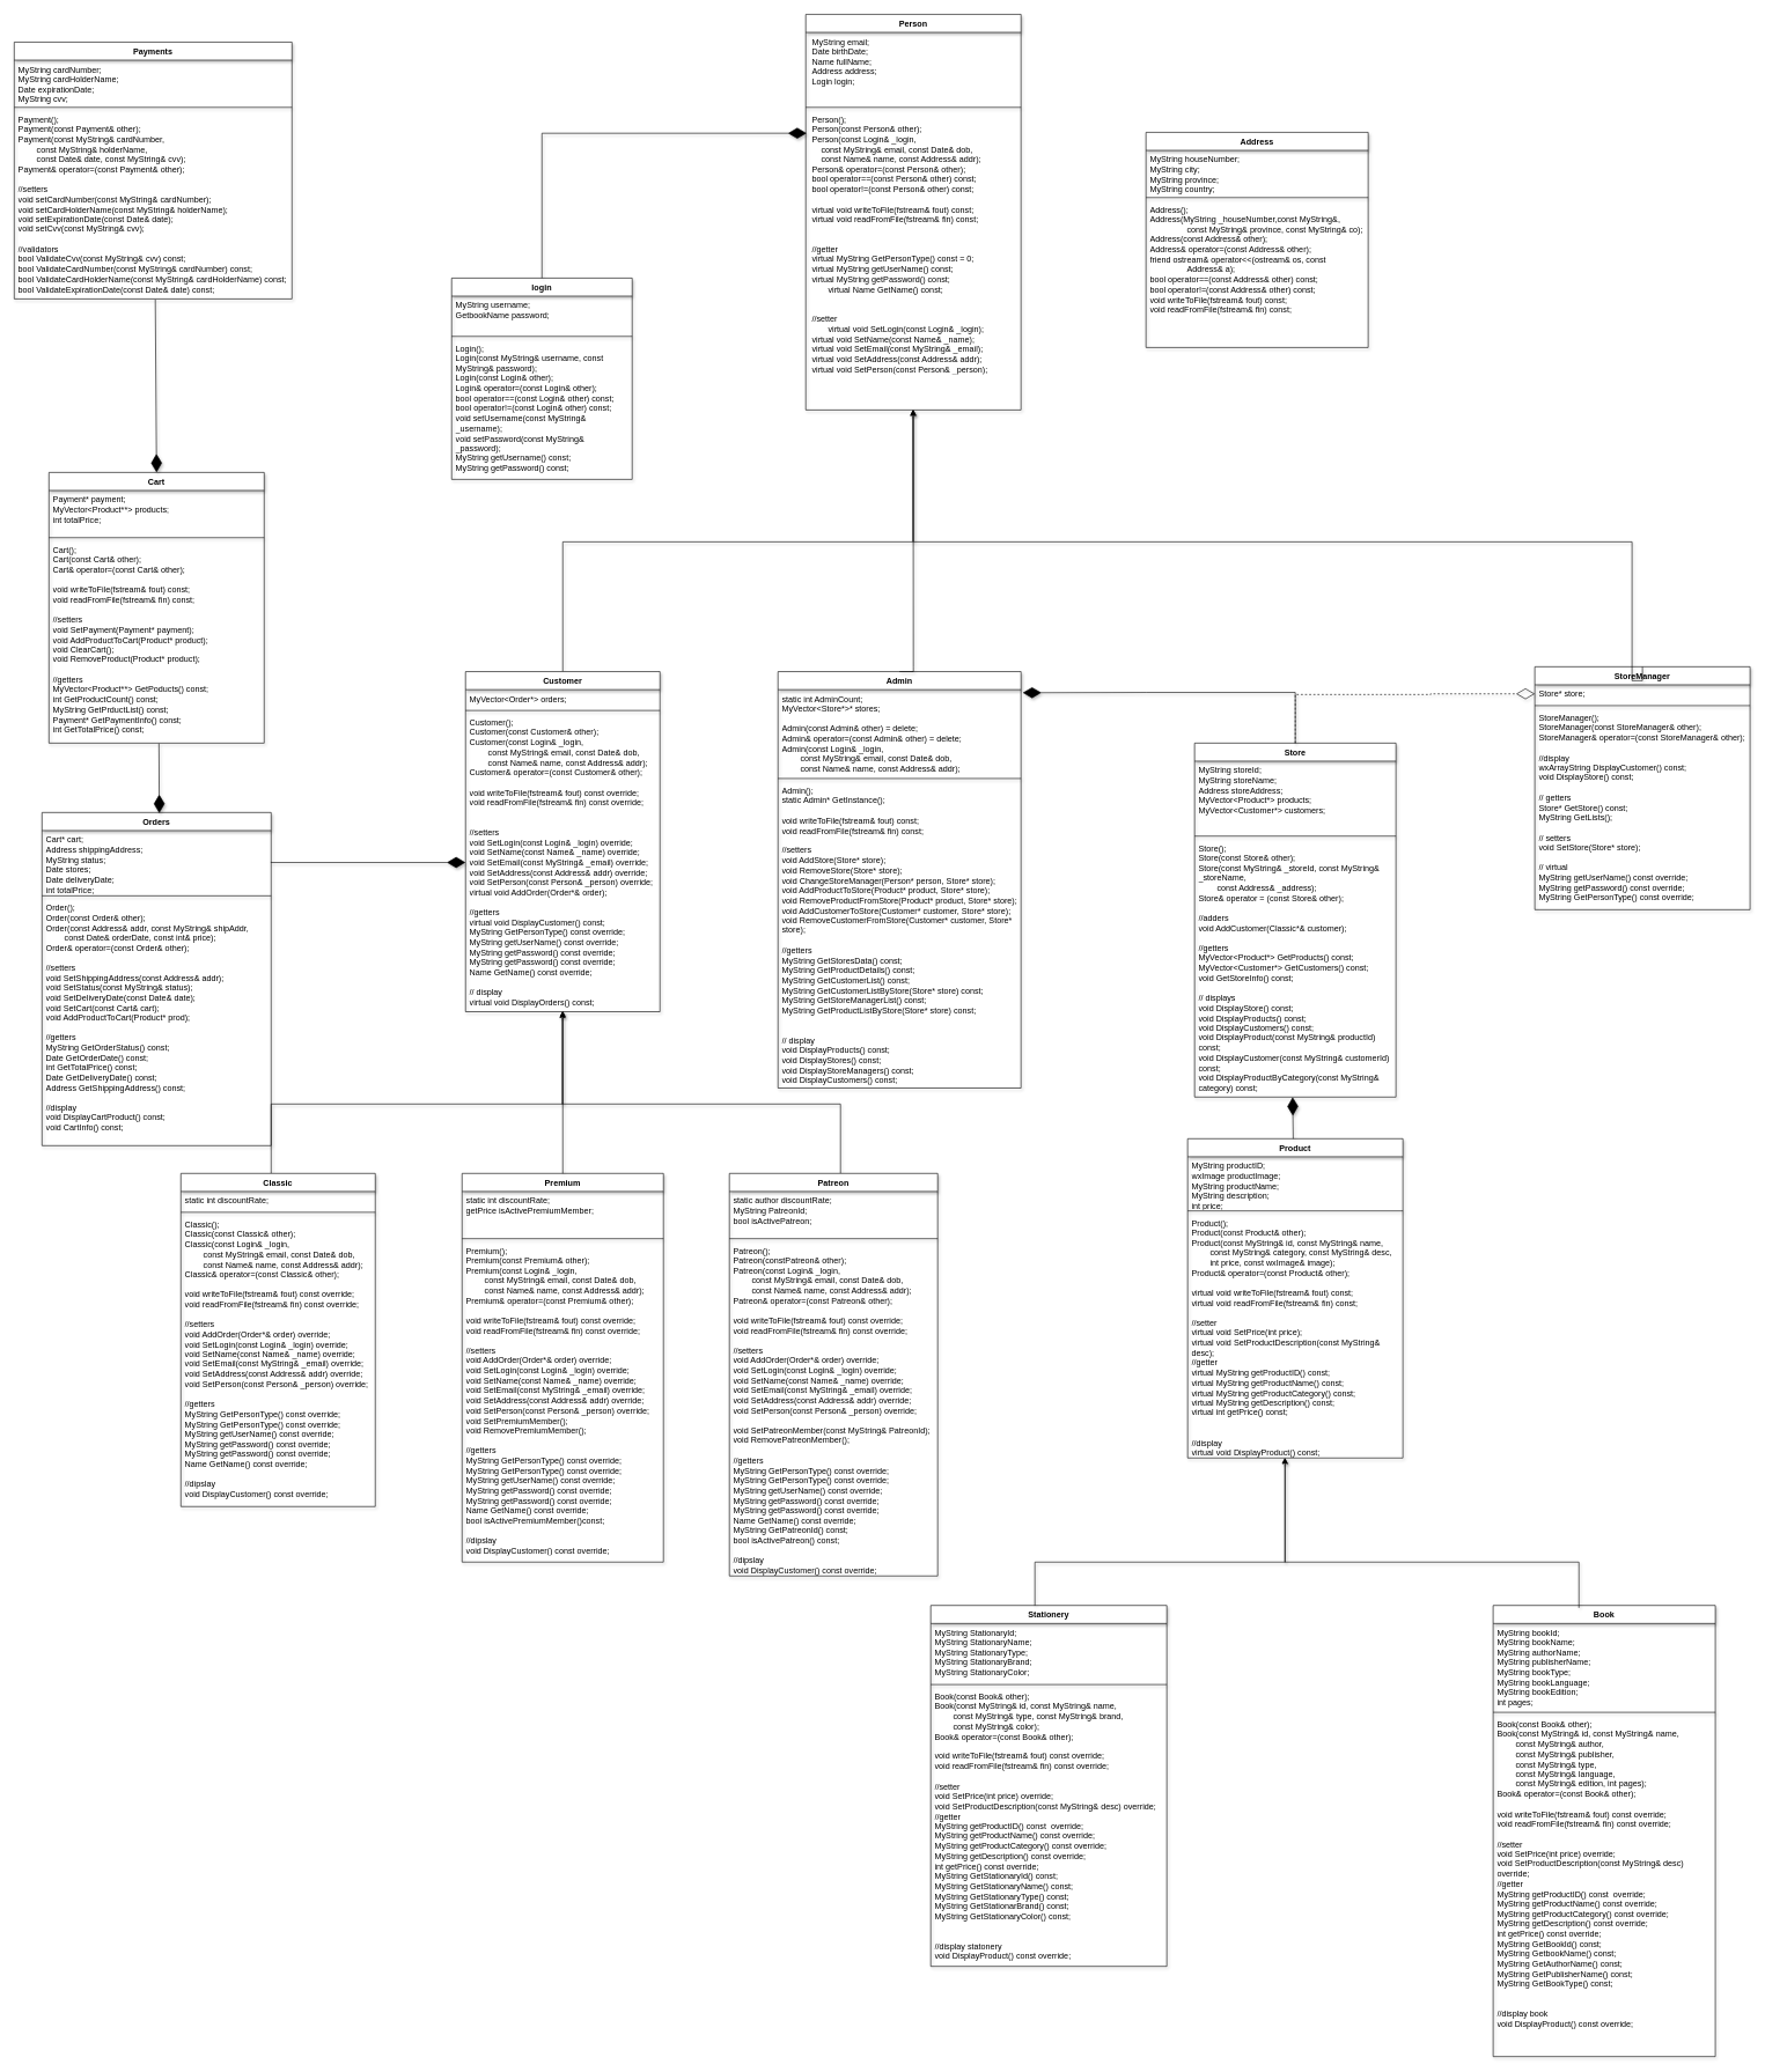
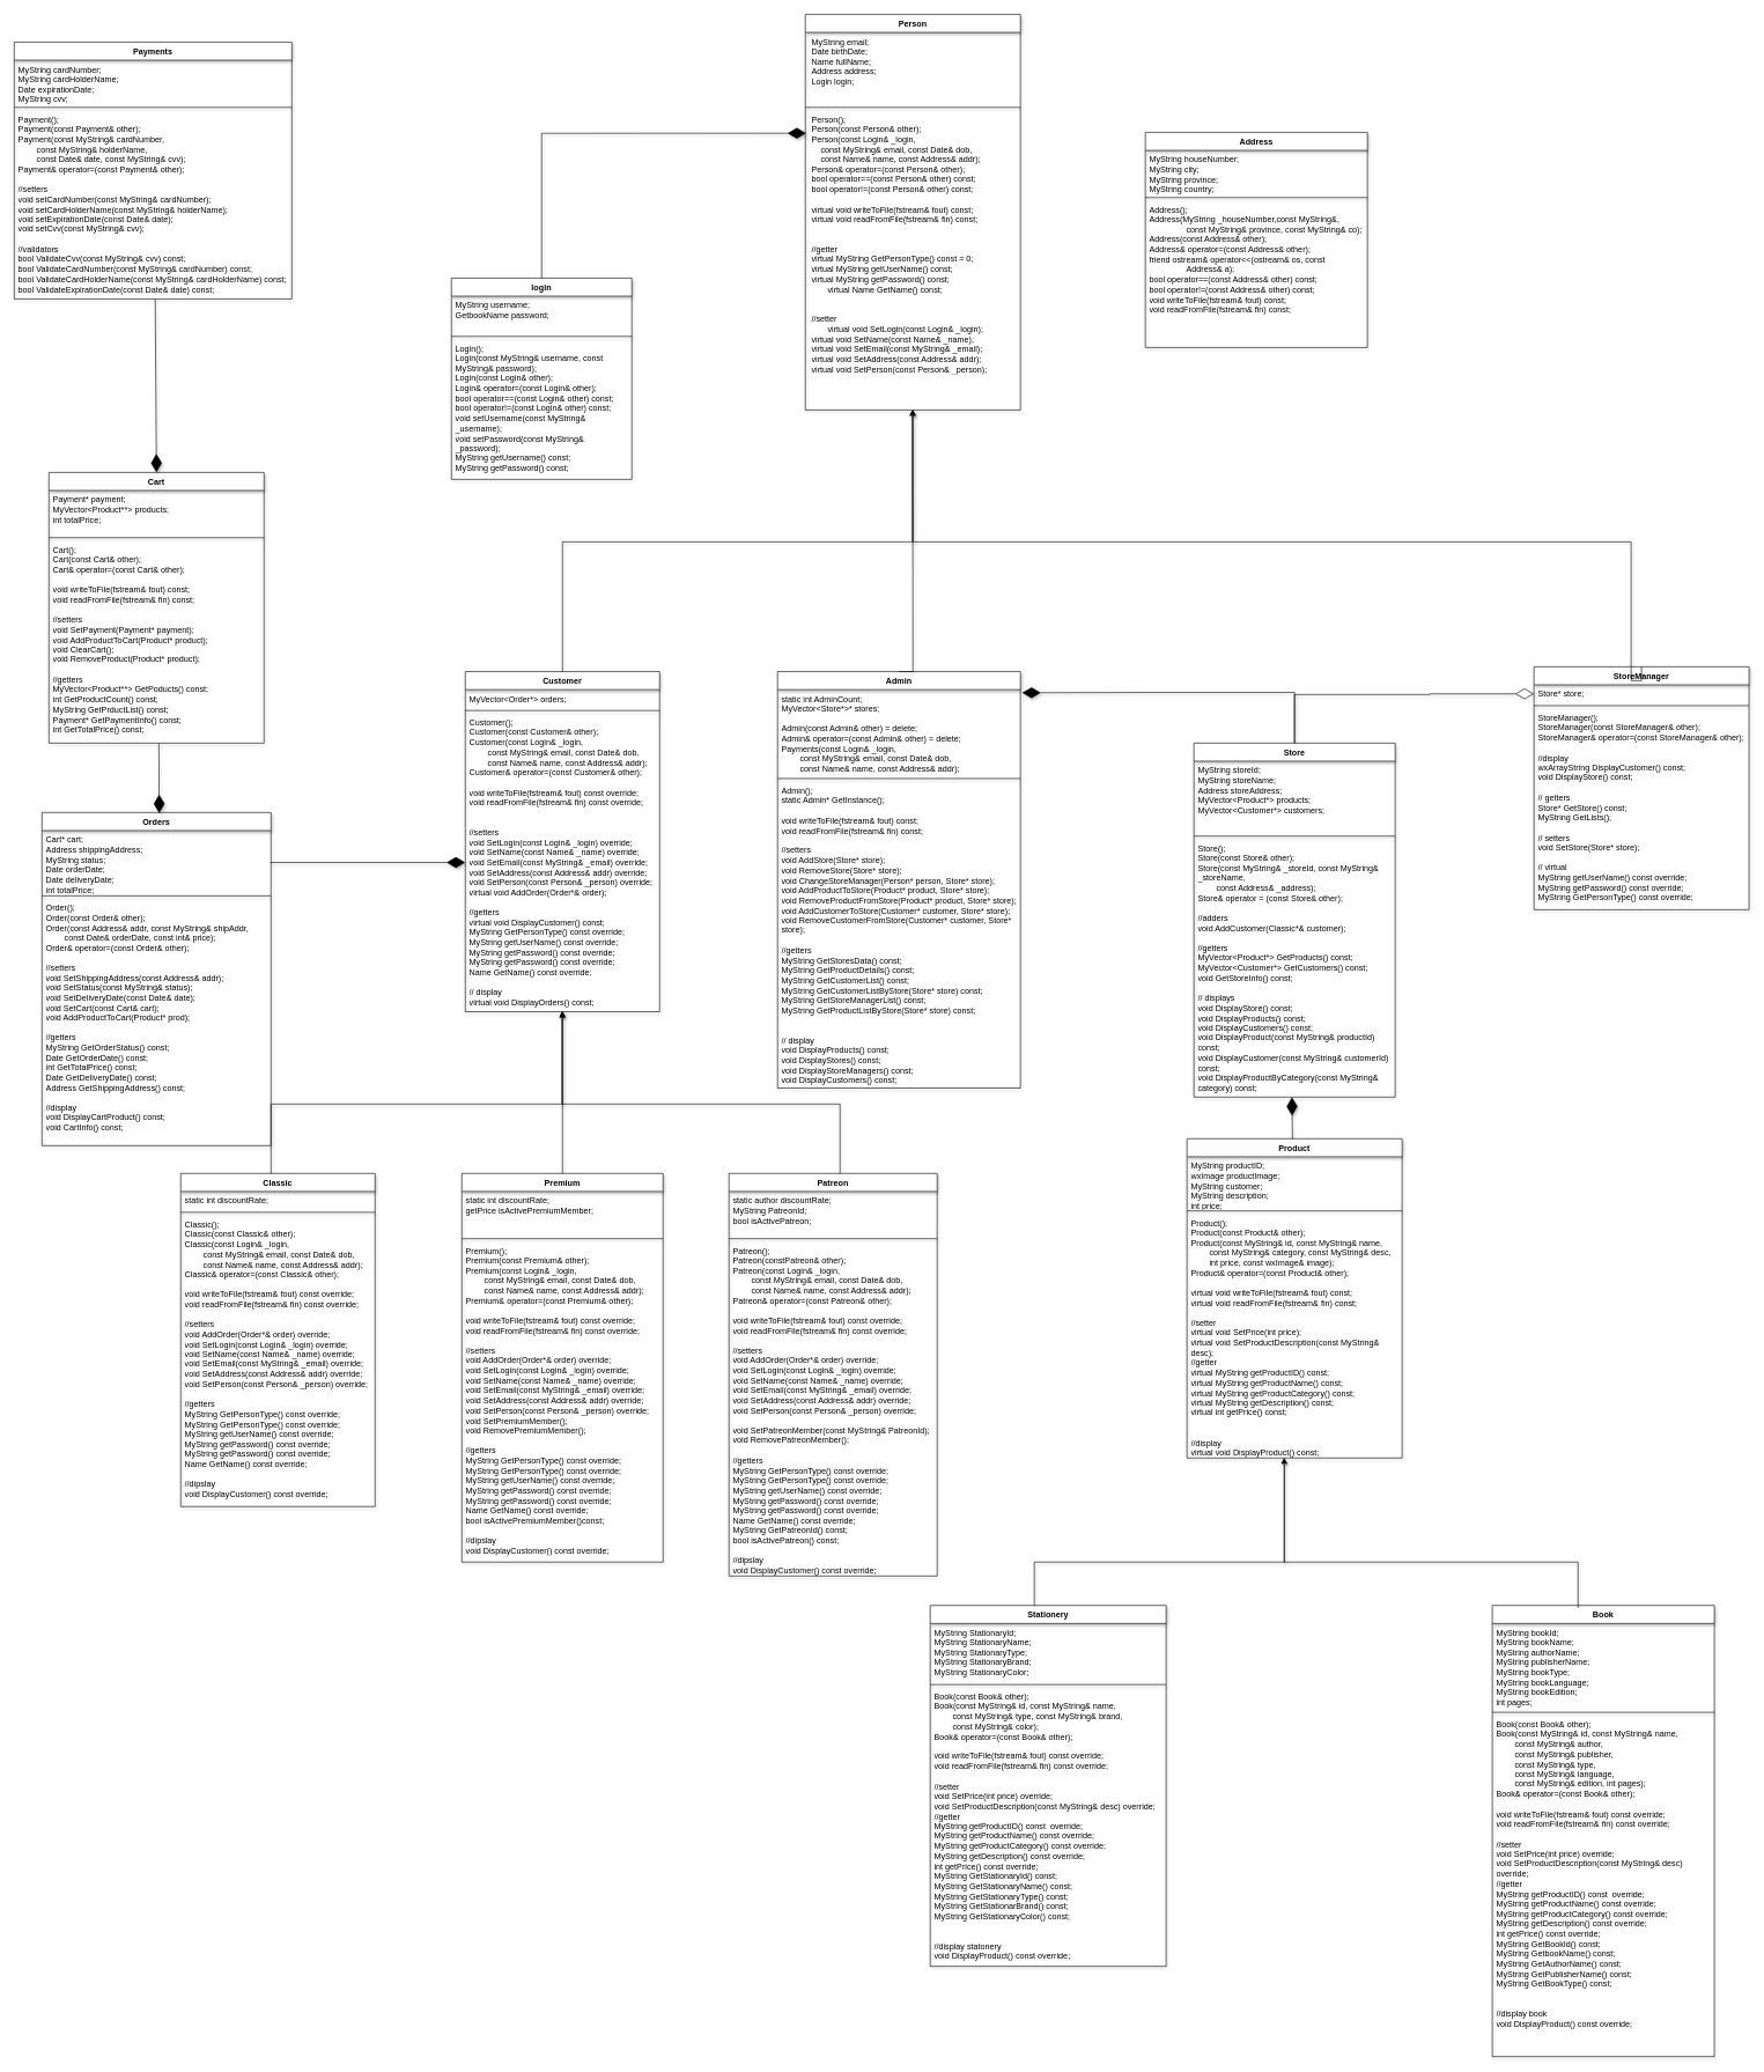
- <mxCell id="72" value="" style="endArrow=diamondThin;endFill=0;endSize=24;html=1;rounded=0;entryX=0;entryY=0.5;entryDx=0;entryDy=0;exitX=0.5;exitY=0;exitDx=0;exitDy=0;edgeStyle=orthogonalEdgeStyle;shadow=1;dashed=1;" parent="1" source="14" target="46" edge="1"><mxGeometry width="160" relative="1" as="geometry"><mxPoint x="1560" y="1010" as="sourcePoint" /><mxPoint x="1720" y="1010" as="targetPoint" /><Array as="points"><mxPoint x="1865" y="1000" /><mxPoint x="2060" y="1000" /><mxPoint x="2060" y="999" /></Array></mxGeometry></mxCell>
+ <mxCell id="72" value="" style="endArrow=diamondThin;endFill=0;endSize=24;html=1;rounded=0;entryX=0;entryY=0.5;entryDx=0;entryDy=0;exitX=0.5;exitY=0;exitDx=0;exitDy=0;edgeStyle=orthogonalEdgeStyle;shadow=1;" parent="1" source="14" target="46" edge="1"><mxGeometry width="160" relative="1" as="geometry"><mxPoint x="1560" y="1010" as="sourcePoint" /><mxPoint x="1720" y="1010" as="targetPoint" /><Array as="points"><mxPoint x="1865" y="1000" /><mxPoint x="2060" y="1000" /><mxPoint x="2060" y="999" /></Array></mxGeometry></mxCell>
- <mxCell id="54" value="&lt;div&gt;static int AdminCount;&lt;/div&gt;&lt;div&gt;MyVector&amp;lt;Store*&amp;gt;* stores;&lt;/div&gt;&lt;div&gt;&lt;br&gt;&lt;/div&gt;&lt;div&gt;Admin(const Admin&amp;amp; other) = delete;&lt;/div&gt;&lt;div&gt;Admin&amp;amp; operator=(const Admin&amp;amp; other) = delete;&lt;/div&gt;&lt;div&gt;Admin(const Login&amp;amp; _login,&lt;/div&gt;&lt;div&gt;&lt;span style=&quot;white-space: normal;&quot;&gt;&lt;span style=&quot;white-space:pre&quot;&gt;&#09;&lt;/span&gt;const MyString&amp;amp; email, const Date&amp;amp; dob,&lt;/span&gt;&lt;/div&gt;&lt;div&gt;&lt;span style=&quot;white-space: normal;&quot;&gt;&lt;span style=&quot;white-space:pre&quot;&gt;&#09;&lt;/span&gt;const Name&amp;amp; name, const Address&amp;amp; addr);&lt;/span&gt;&lt;/div&gt;" style="text;strokeColor=none;fillColor=none;align=left;verticalAlign=top;spacingLeft=4;spacingRight=4;overflow=hidden;rotatable=0;points=[[0,0.5],[1,0.5]];portConstraint=eastwest;whiteSpace=wrap;html=1;shadow=1;" parent="53" vertex="1"><mxGeometry y="26" width="350" height="124" as="geometry" /></mxCell>
+ <mxCell id="54" value="&lt;div&gt;static int AdminCount;&lt;/div&gt;&lt;div&gt;MyVector&amp;lt;Store*&amp;gt;* stores;&lt;/div&gt;&lt;div&gt;&lt;br&gt;&lt;/div&gt;&lt;div&gt;Admin(const Admin&amp;amp; other) = delete;&lt;/div&gt;&lt;div&gt;Admin&amp;amp; operator=(const Admin&amp;amp; other) = delete;&lt;/div&gt;&lt;div&gt;Payments(const Login&amp;amp; _login,&lt;/div&gt;&lt;div&gt;&lt;span style=&quot;white-space: normal;&quot;&gt;&lt;span style=&quot;white-space:pre&quot;&gt;&#09;&lt;/span&gt;const MyString&amp;amp; email, const Date&amp;amp; dob,&lt;/span&gt;&lt;/div&gt;&lt;div&gt;&lt;span style=&quot;white-space: normal;&quot;&gt;&lt;span style=&quot;white-space:pre&quot;&gt;&#09;&lt;/span&gt;const Name&amp;amp; name, const Address&amp;amp; addr);&lt;/span&gt;&lt;/div&gt;" style="text;strokeColor=none;fillColor=none;align=left;verticalAlign=top;spacingLeft=4;spacingRight=4;overflow=hidden;rotatable=0;points=[[0,0.5],[1,0.5]];portConstraint=eastwest;whiteSpace=wrap;html=1;shadow=1;" parent="53" vertex="1"><mxGeometry y="26" width="350" height="124" as="geometry" /></mxCell>
- <mxCell id="65" value="&lt;div&gt;Cart* cart;&lt;/div&gt;&lt;div&gt;Address shippingAddress;&lt;/div&gt;&lt;div&gt;MyString status;&lt;/div&gt;&lt;div&gt;Date stores;&lt;/div&gt;&lt;div&gt;Date deliveryDate;&lt;/div&gt;&lt;div&gt;int totalPrice;&lt;/div&gt;" style="text;strokeColor=none;fillColor=none;align=left;verticalAlign=top;spacingLeft=4;spacingRight=4;overflow=hidden;rotatable=0;points=[[0,0.5],[1,0.5]];portConstraint=eastwest;whiteSpace=wrap;html=1;shadow=1;" parent="64" vertex="1"><mxGeometry y="26" width="330" height="90" as="geometry" /></mxCell>
+ <mxCell id="65" value="&lt;div&gt;Cart* cart;&lt;/div&gt;&lt;div&gt;Address shippingAddress;&lt;/div&gt;&lt;div&gt;MyString status;&lt;/div&gt;&lt;div&gt;Date orderDate;&lt;/div&gt;&lt;div&gt;Date deliveryDate;&lt;/div&gt;&lt;div&gt;int totalPrice;&lt;/div&gt;" style="text;strokeColor=none;fillColor=none;align=left;verticalAlign=top;spacingLeft=4;spacingRight=4;overflow=hidden;rotatable=0;points=[[0,0.5],[1,0.5]];portConstraint=eastwest;whiteSpace=wrap;html=1;shadow=1;" parent="64" vertex="1"><mxGeometry y="26" width="330" height="90" as="geometry" /></mxCell>
- <mxCell id="3" value="&lt;div&gt;MyString productID;&lt;/div&gt;&lt;div&gt;wxImage productImage;&lt;/div&gt;&lt;div&gt;MyString productName;&lt;/div&gt;&lt;div&gt;MyString description;&lt;/div&gt;&lt;div&gt;int price;&lt;/div&gt;" style="text;strokeColor=none;fillColor=none;align=left;verticalAlign=top;spacingLeft=4;spacingRight=4;overflow=hidden;rotatable=0;points=[[0,0.5],[1,0.5]];portConstraint=eastwest;whiteSpace=wrap;html=1;shadow=1;" parent="2" vertex="1"><mxGeometry y="26" width="310" height="74" as="geometry" /></mxCell>
+ <mxCell id="3" value="&lt;div&gt;MyString productID;&lt;/div&gt;&lt;div&gt;wxImage productImage;&lt;/div&gt;&lt;div&gt;MyString customer;&lt;/div&gt;&lt;div&gt;MyString description;&lt;/div&gt;&lt;div&gt;int price;&lt;/div&gt;" style="text;strokeColor=none;fillColor=none;align=left;verticalAlign=top;spacingLeft=4;spacingRight=4;overflow=hidden;rotatable=0;points=[[0,0.5],[1,0.5]];portConstraint=eastwest;whiteSpace=wrap;html=1;shadow=1;" parent="2" vertex="1"><mxGeometry y="26" width="310" height="74" as="geometry" /></mxCell>
